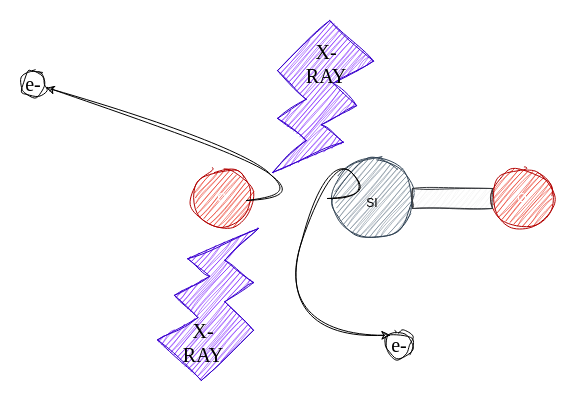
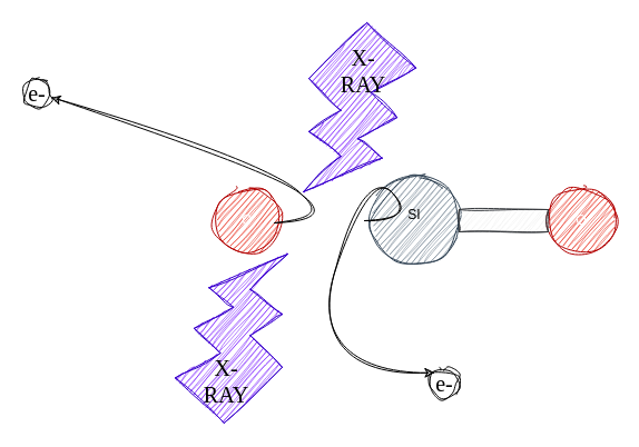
- <mxCell id="6" value="SI" style="text;html=1;strokeColor=none;fillColor=none;align=center;verticalAlign=middle;whiteSpace=wrap;rounded=0;sketch=1;curveFitting=1;jiggle=2;" vertex="1" parent="1"><mxGeometry x="342" y="188" width="60" height="30" as="geometry" /></mxCell>
+ <mxCell id="6" value="SI" style="text;html=1;strokeColor=none;fillColor=none;align=center;verticalAlign=middle;whiteSpace=wrap;rounded=0;sketch=1;curveFitting=1;jiggle=2;" vertex="1" parent="1"><mxGeometry x="342" y="178" width="60" height="30" as="geometry" /></mxCell>
